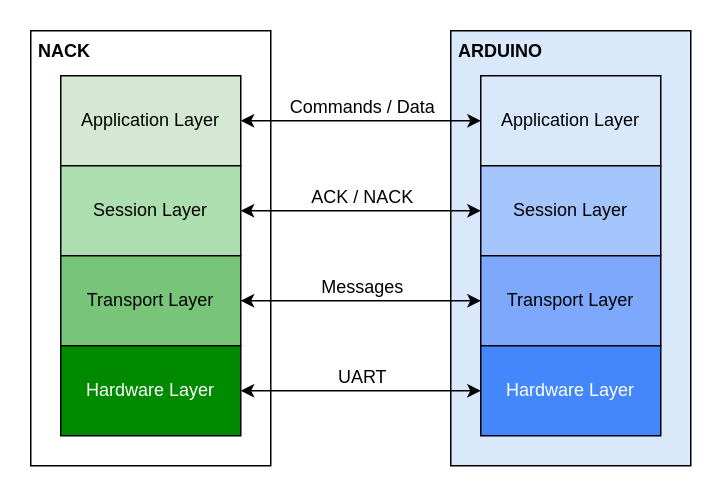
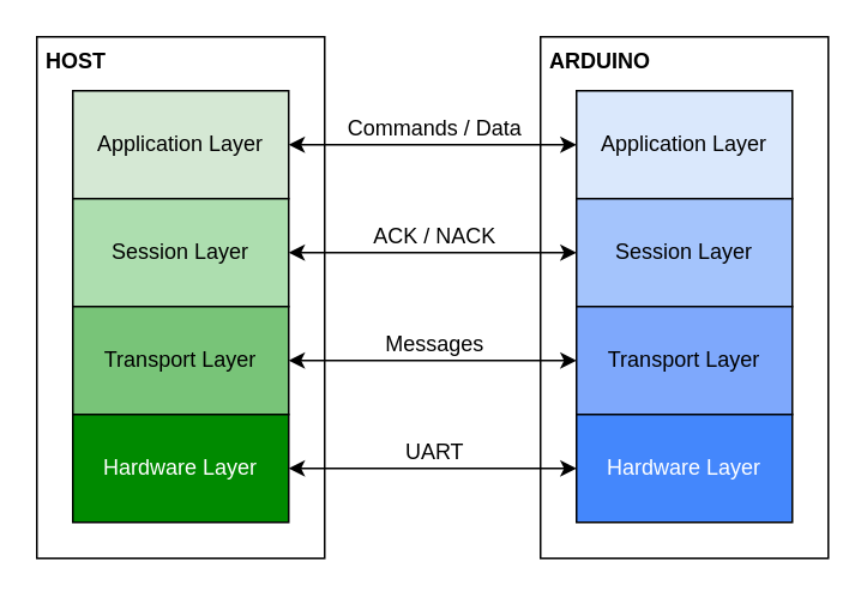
- <mxCell id="3" value="&amp;nbsp;NACK" style="rounded=0;whiteSpace=wrap;html=1;verticalAlign=top;align=left;fontStyle=1" parent="1" vertex="1"><mxGeometry x="20" y="20" width="160" height="290" as="geometry" /></mxCell>
+ <mxCell id="3" value="&amp;nbsp;HOST" style="rounded=0;whiteSpace=wrap;html=1;verticalAlign=top;align=left;fontStyle=1" parent="1" vertex="1"><mxGeometry x="20" y="20" width="160" height="290" as="geometry" /></mxCell>
- <mxCell id="2" value="&amp;nbsp;ARDUINO" style="rounded=0;whiteSpace=wrap;html=1;verticalAlign=top;align=left;fontStyle=1;fillColor=#dae8fc;" parent="1" vertex="1"><mxGeometry x="300" y="20" width="160" height="290" as="geometry" /></mxCell>
+ <mxCell id="2" value="&amp;nbsp;ARDUINO" style="rounded=0;whiteSpace=wrap;html=1;verticalAlign=top;align=left;fontStyle=1" parent="1" vertex="1"><mxGeometry x="300" y="20" width="160" height="290" as="geometry" /></mxCell>
